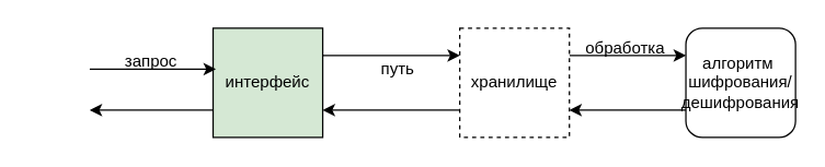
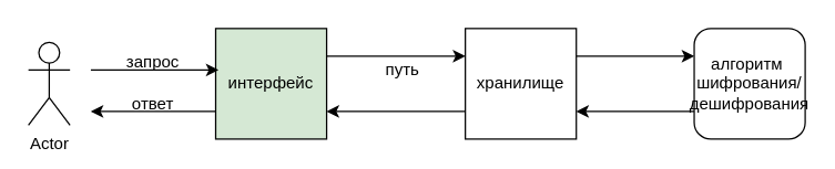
- <mxCell id="14" value="обработка" style="text;html=1;strokeColor=none;fillColor=none;align=center;verticalAlign=middle;whiteSpace=wrap;rounded=0;" vertex="1" parent="1"><mxGeometry x="426" y="20" width="60" height="30" as="geometry" /></mxCell>
+ <mxCell id="2" value="Actor" style="shape=umlActor;verticalLabelPosition=bottom;verticalAlign=top;html=1;outlineConnect=0;" vertex="1" parent="1"><mxGeometry x="20" y="30" width="30" height="60" as="geometry" /></mxCell>
- <mxCell id="8" value="хранилище" style="whiteSpace=wrap;html=1;aspect=fixed;dashed=1;" vertex="1" parent="1"><mxGeometry x="335" y="20" width="80" height="80" as="geometry" /></mxCell>
+ <mxCell id="8" value="хранилище" style="whiteSpace=wrap;html=1;aspect=fixed;" vertex="1" parent="1"><mxGeometry x="335" y="20" width="80" height="80" as="geometry" /></mxCell>
+ <mxCell id="15" value="ответ" style="text;html=1;strokeColor=none;fillColor=none;align=center;verticalAlign=middle;whiteSpace=wrap;rounded=0;" vertex="1" parent="1"><mxGeometry x="80" y="60" width="60" height="30" as="geometry" /></mxCell>
